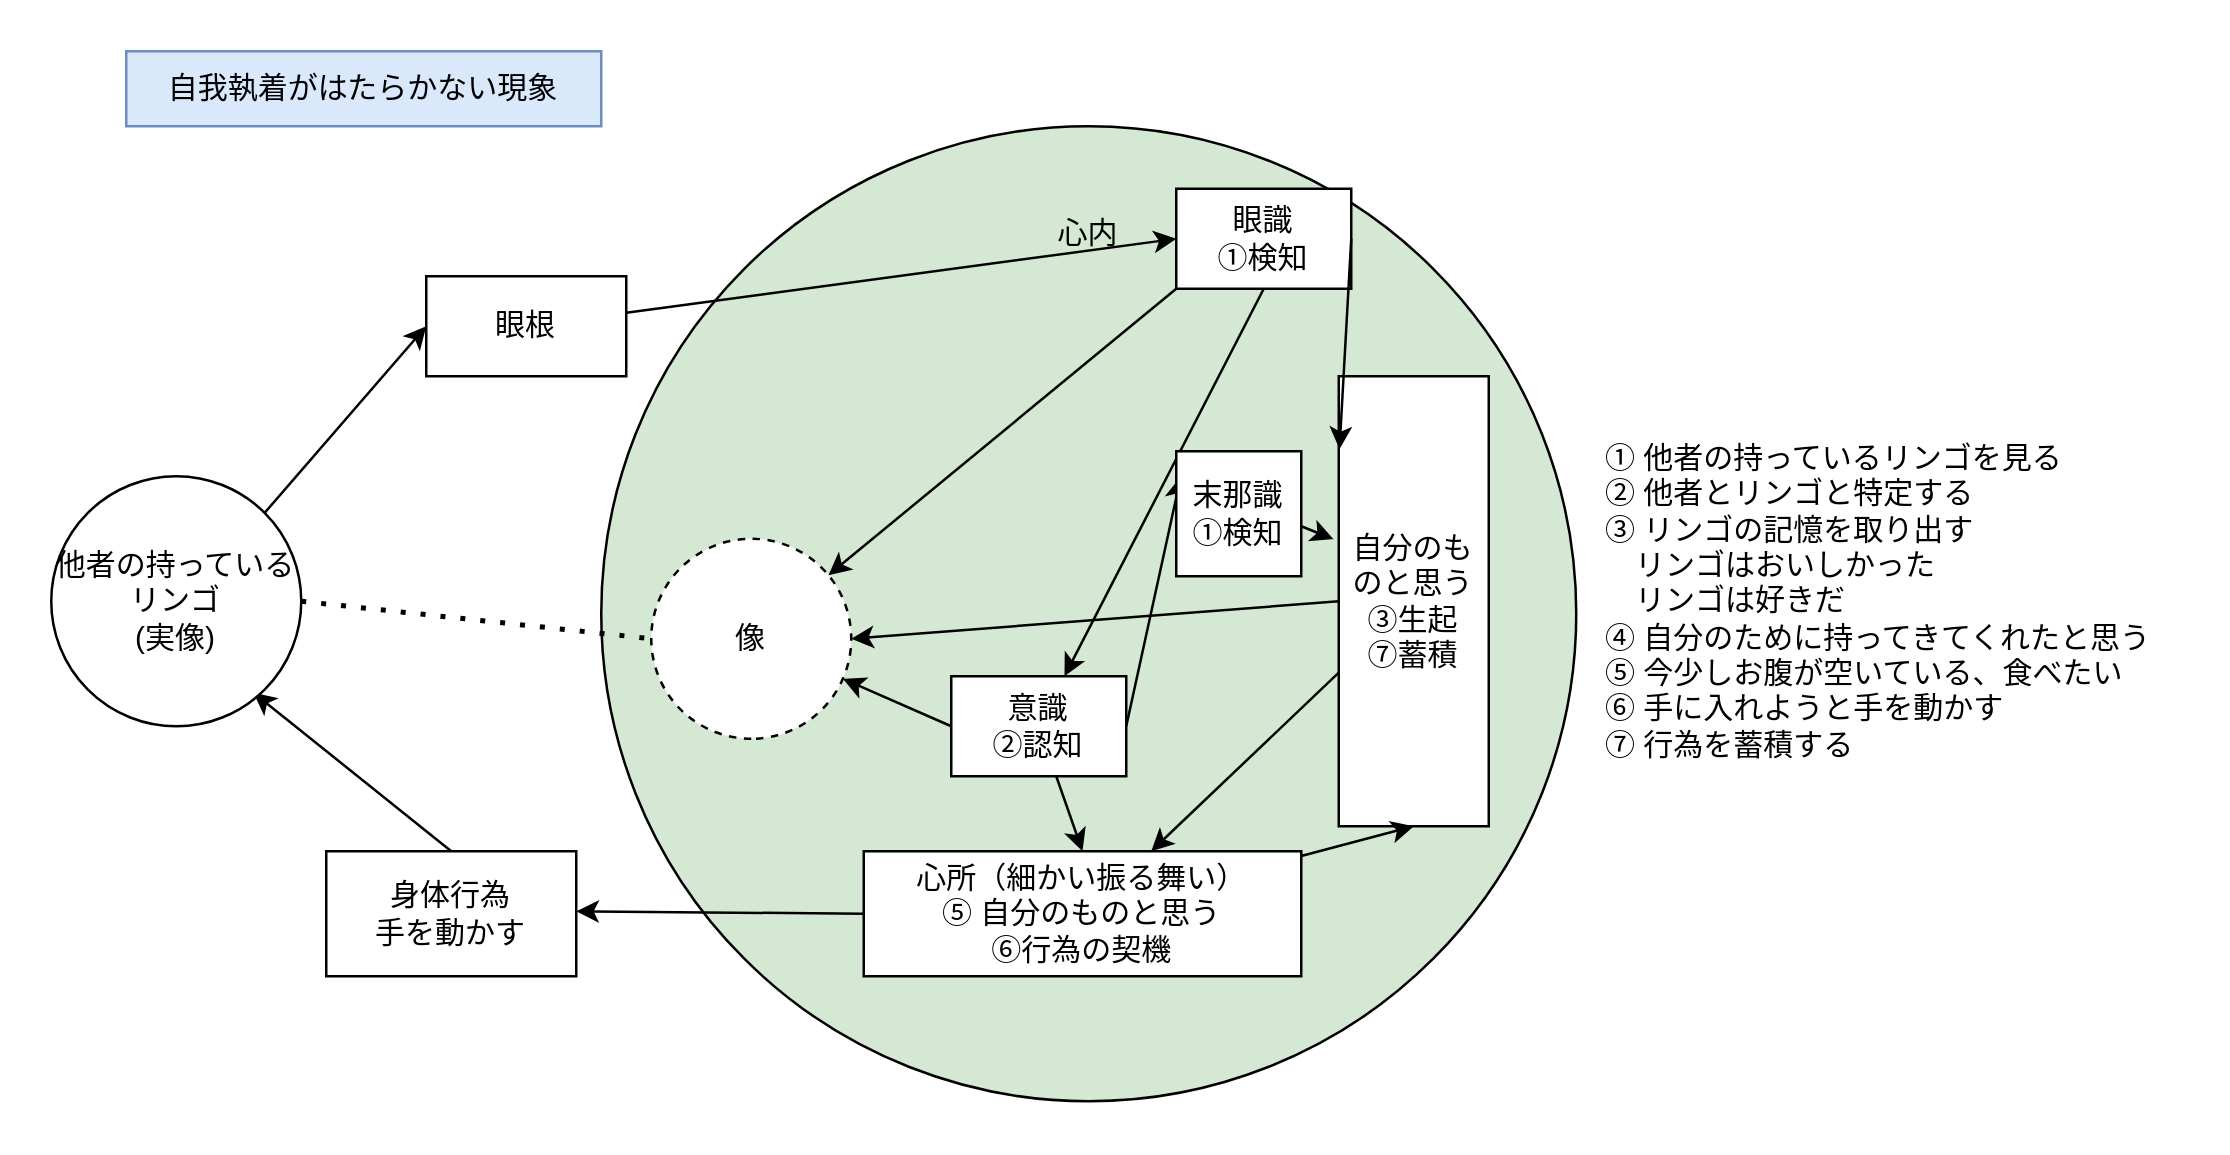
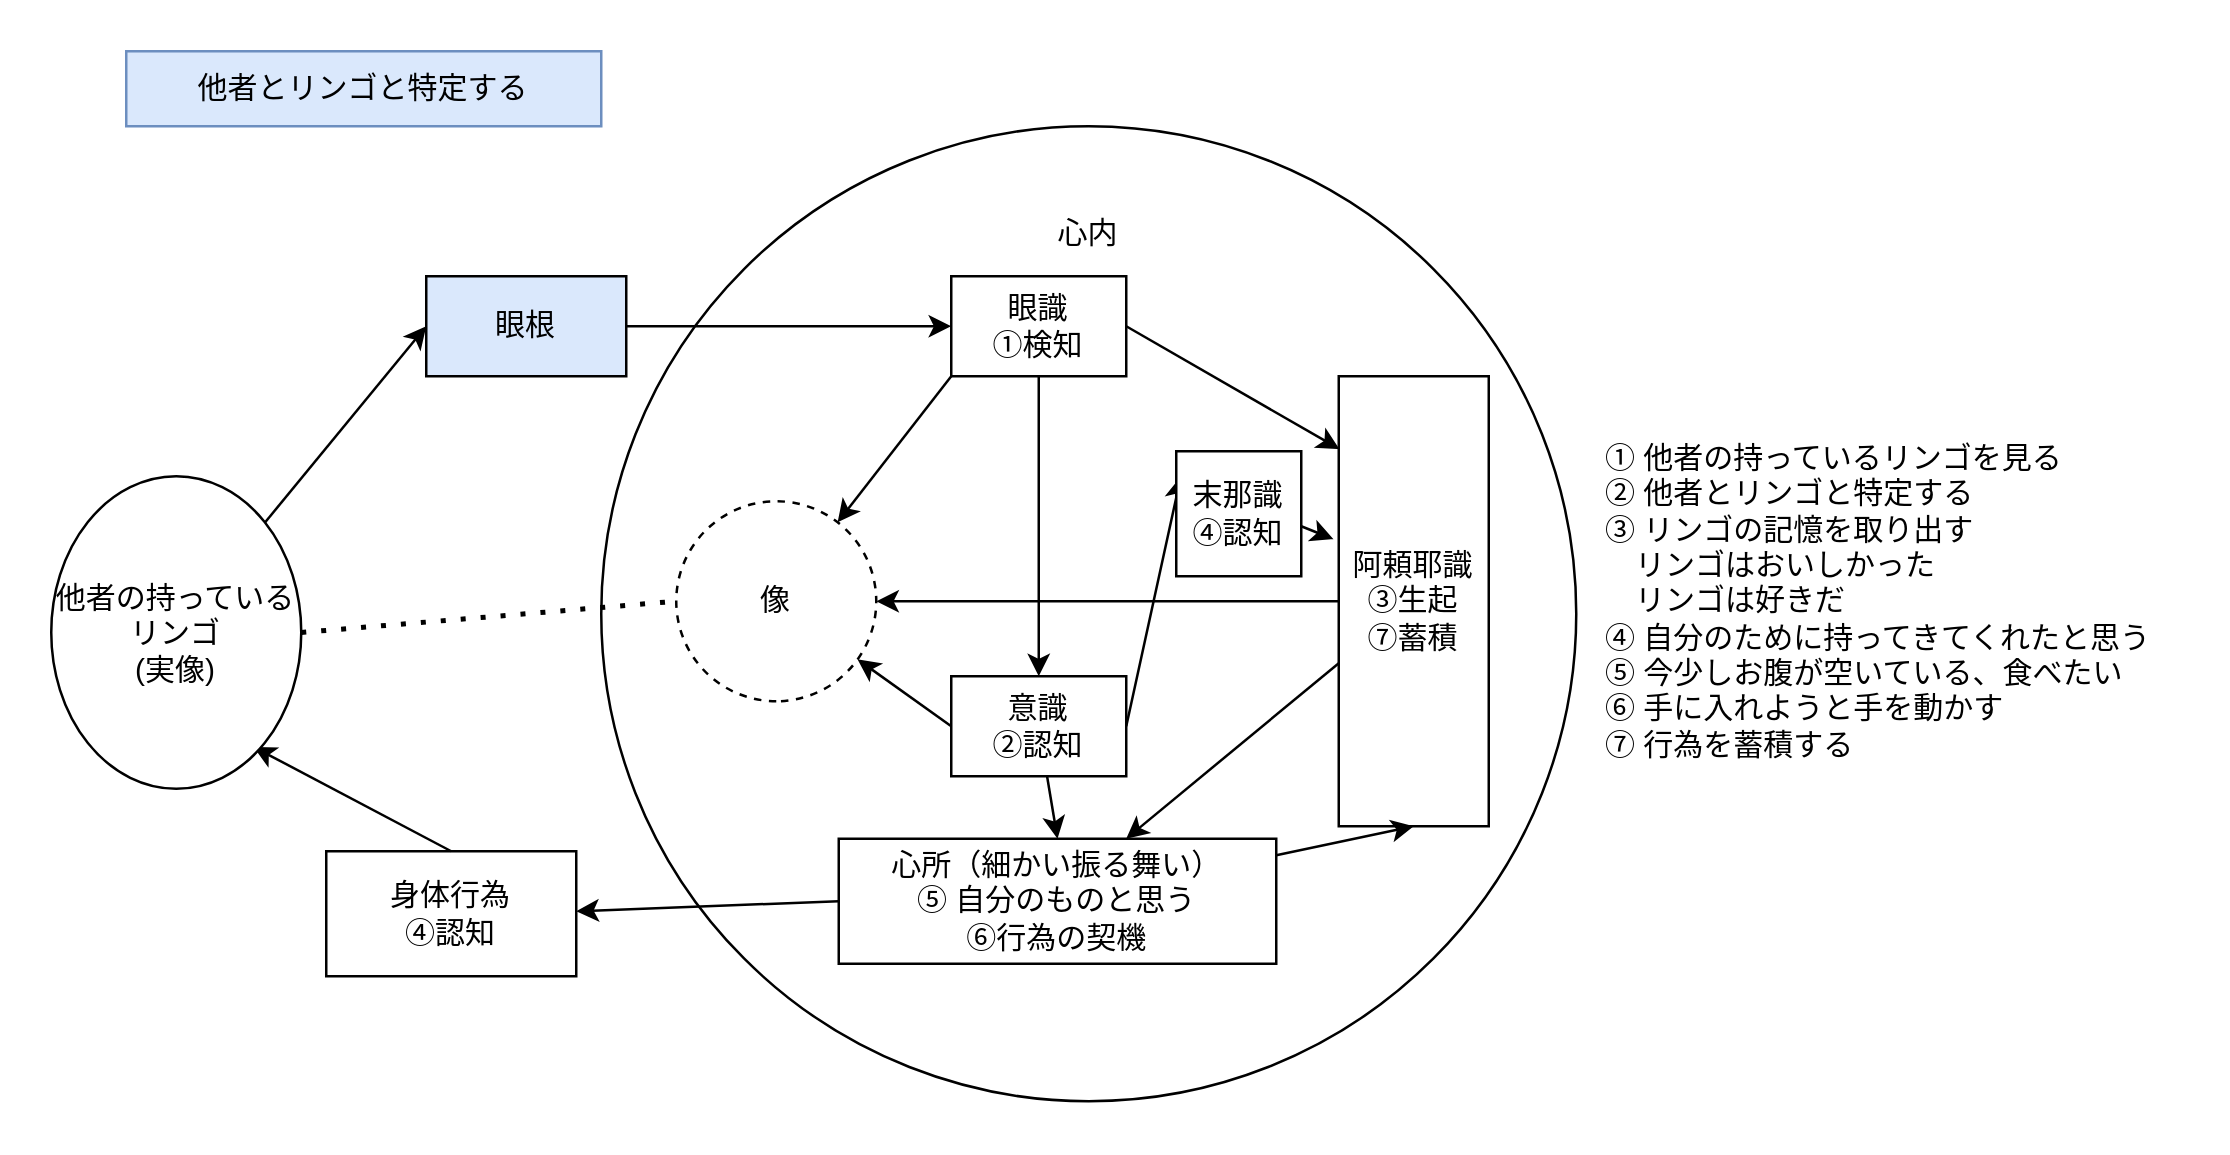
- <mxCell id="2" value="自我執着がはたらかない現象" style="text;html=1;align=center;verticalAlign=middle;whiteSpace=wrap;rounded=0;fillColor=#dae8fc;strokeColor=#6c8ebf;" parent="1" vertex="1"><mxGeometry x="50" y="20" width="190" height="30" as="geometry" /></mxCell>
+ <mxCell id="2" value="他者とリンゴと特定する" style="text;html=1;align=center;verticalAlign=middle;whiteSpace=wrap;rounded=0;fillColor=#dae8fc;strokeColor=#6c8ebf;" parent="1" vertex="1"><mxGeometry x="50" y="20" width="190" height="30" as="geometry" /></mxCell>
- <mxCell id="5" value="眼識&lt;div&gt;①検知&lt;/div&gt;" style="rounded=0;whiteSpace=wrap;html=1;" parent="1" vertex="1"><mxGeometry x="470" y="75" width="70" height="40" as="geometry" /></mxCell>
+ <mxCell id="5" value="眼識&lt;div&gt;①検知&lt;/div&gt;" style="rounded=0;whiteSpace=wrap;html=1;" parent="1" vertex="1"><mxGeometry x="380" y="110" width="70" height="40" as="geometry" /></mxCell>
- <mxCell id="6" value="眼根" style="rounded=0;whiteSpace=wrap;html=1;" parent="1" vertex="1"><mxGeometry x="170" y="110" width="80" height="40" as="geometry" /></mxCell>
+ <mxCell id="6" value="眼根" style="rounded=0;whiteSpace=wrap;html=1;fillColor=#dae8fc;" parent="1" vertex="1"><mxGeometry x="170" y="110" width="80" height="40" as="geometry" /></mxCell>
- <mxCell id="26" value="末那識&lt;div&gt;①検知&lt;/div&gt;" style="rounded=0;whiteSpace=wrap;html=1;" vertex="1" parent="1"><mxGeometry x="470" y="180" width="50" height="50" as="geometry" /></mxCell>
+ <mxCell id="26" value="末那識&lt;div&gt;④認知&lt;/div&gt;" style="rounded=0;whiteSpace=wrap;html=1;" vertex="1" parent="1"><mxGeometry x="470" y="180" width="50" height="50" as="geometry" /></mxCell>
- <mxCell id="23" value="&lt;div&gt;他者の持っているリンゴ&lt;/div&gt;(実像)" style="ellipse;whiteSpace=wrap;html=1;aspect=fixed;" vertex="1" parent="1"><mxGeometry x="20" y="190" width="100" height="100" as="geometry" /></mxCell>
+ <mxCell id="23" value="&lt;div&gt;他者の持っているリンゴ&lt;/div&gt;(実像)" style="ellipse;whiteSpace=wrap;html=1;aspect=fixed;" vertex="1" parent="1"><mxGeometry x="20" y="190" width="100" height="125" as="geometry" /></mxCell>
- <mxCell id="4" value="自分のものと思う&lt;div&gt;&lt;div&gt;③生起&lt;/div&gt;&lt;/div&gt;&lt;div&gt;⑦蓄積&lt;/div&gt;" style="rounded=0;whiteSpace=wrap;html=1;" parent="1" vertex="1"><mxGeometry x="535" y="150" width="60" height="180" as="geometry" /></mxCell>
+ <mxCell id="4" value="阿頼耶識&lt;div&gt;&lt;div&gt;③生起&lt;/div&gt;&lt;/div&gt;&lt;div&gt;⑦蓄積&lt;/div&gt;" style="rounded=0;whiteSpace=wrap;html=1;" parent="1" vertex="1"><mxGeometry x="535" y="150" width="60" height="180" as="geometry" /></mxCell>
- <mxCell id="3" value="&lt;div&gt;&lt;br&gt;&lt;/div&gt;&lt;div&gt;&lt;br&gt;&lt;/div&gt;心内" style="ellipse;whiteSpace=wrap;html=1;aspect=fixed;verticalAlign=top;fillColor=#d5e8d4;" parent="1" vertex="1"><mxGeometry x="240" y="50" width="390" height="390" as="geometry" /></mxCell>
+ <mxCell id="3" value="&lt;div&gt;&lt;br&gt;&lt;/div&gt;&lt;div&gt;&lt;br&gt;&lt;/div&gt;心内" style="ellipse;whiteSpace=wrap;html=1;aspect=fixed;verticalAlign=top;" parent="1" vertex="1"><mxGeometry x="240" y="50" width="390" height="390" as="geometry" /></mxCell>
- <mxCell id="21" value="像" style="ellipse;whiteSpace=wrap;html=1;aspect=fixed;dashed=1;direction=south;" vertex="1" parent="1"><mxGeometry x="260" y="215" width="80" height="80" as="geometry" /></mxCell>
+ <mxCell id="21" value="像" style="ellipse;whiteSpace=wrap;html=1;aspect=fixed;dashed=1;direction=south;" vertex="1" parent="1"><mxGeometry x="270" y="200" width="80" height="80" as="geometry" /></mxCell>
- <mxCell id="18" value="身体行為&lt;div&gt;手を動かす&lt;/div&gt;" style="rounded=0;whiteSpace=wrap;html=1;" parent="1" vertex="1"><mxGeometry x="130" y="340" width="100" height="50" as="geometry" /></mxCell>
+ <mxCell id="18" value="身体行為&lt;div&gt;④認知&lt;/div&gt;" style="rounded=0;whiteSpace=wrap;html=1;" parent="1" vertex="1"><mxGeometry x="130" y="340" width="100" height="50" as="geometry" /></mxCell>
- <mxCell id="11" value="心所（細かい振る舞い）&lt;div&gt;⑤ 自分のものと思う&lt;/div&gt;&lt;div&gt;⑥行為の契機&lt;/div&gt;" style="rounded=0;whiteSpace=wrap;html=1;" parent="1" vertex="1"><mxGeometry x="345" y="340" width="175" height="50" as="geometry" /></mxCell>
+ <mxCell id="11" value="心所（細かい振る舞い）&lt;div&gt;⑤ 自分のものと思う&lt;/div&gt;&lt;div&gt;⑥行為の契機&lt;/div&gt;" style="rounded=0;whiteSpace=wrap;html=1;" parent="1" vertex="1"><mxGeometry x="335" y="335" width="175" height="50" as="geometry" /></mxCell>
